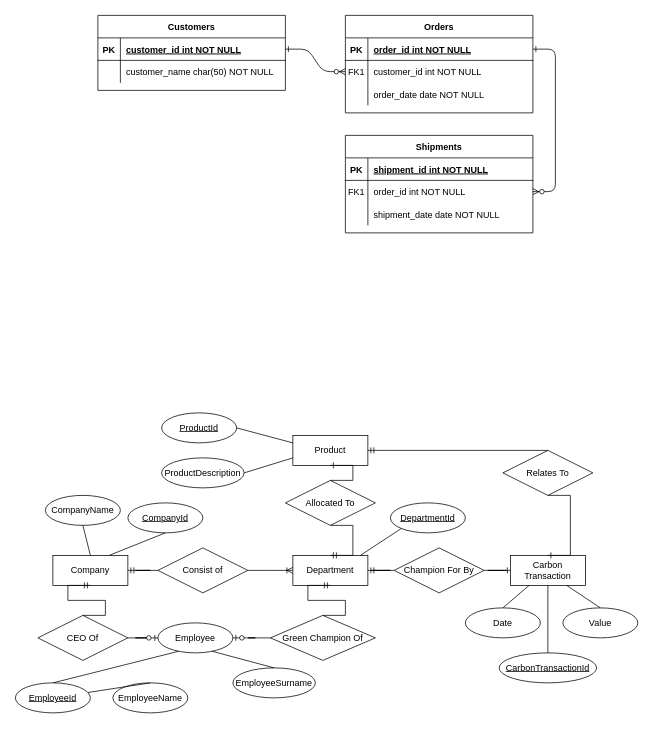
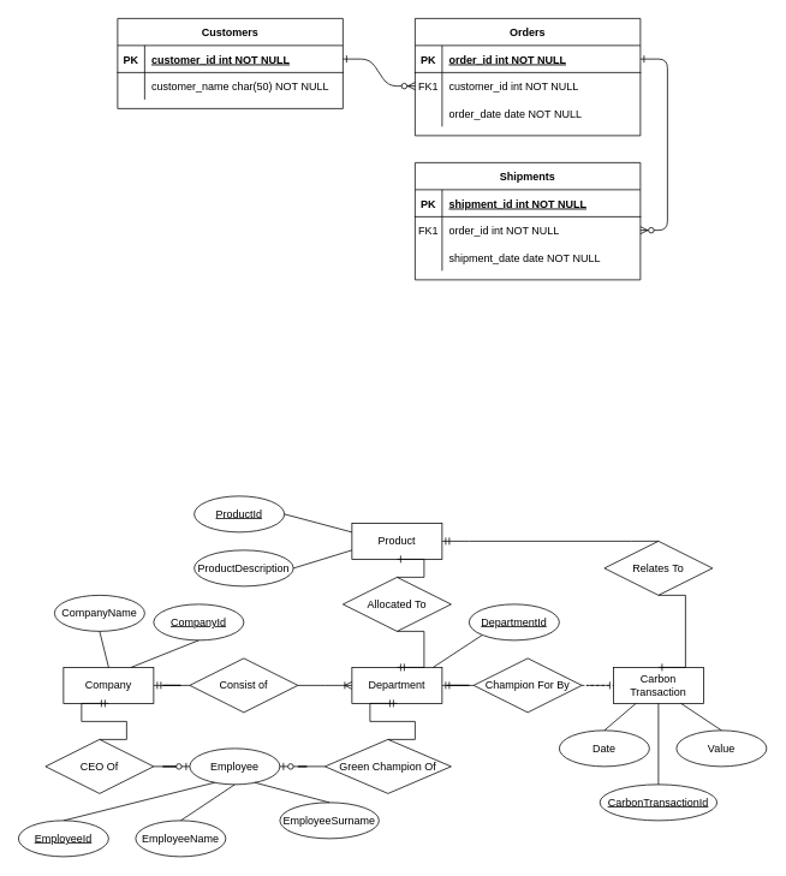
- <mxCell id="65" value="" style="edgeStyle=entityRelationEdgeStyle;fontSize=12;html=1;endArrow=ERone;endFill=1;rounded=0;entryX=0;entryY=0.5;entryDx=0;entryDy=0;exitX=1;exitY=0.5;exitDx=0;exitDy=0;" edge="1" parent="1" source="52" target="50"><mxGeometry width="100" height="100" relative="1" as="geometry"><mxPoint x="650" y="780" as="sourcePoint" /><mxPoint x="470" y="760" as="targetPoint" /></mxGeometry></mxCell>
+ <mxCell id="65" value="" style="edgeStyle=entityRelationEdgeStyle;fontSize=12;html=1;endArrow=ERone;endFill=1;rounded=0;entryX=0;entryY=0.5;entryDx=0;entryDy=0;exitX=1;exitY=0.5;exitDx=0;exitDy=0;dashed=1;" edge="1" parent="1" source="52" target="50"><mxGeometry width="100" height="100" relative="1" as="geometry"><mxPoint x="650" y="780" as="sourcePoint" /><mxPoint x="470" y="760" as="targetPoint" /></mxGeometry></mxCell>
- <mxCell id="60" value="" style="endArrow=none;html=1;rounded=0;exitX=0.5;exitY=0;exitDx=0;exitDy=0;" edge="1" parent="1" source="45" target="67"><mxGeometry width="50" height="50" relative="1" as="geometry"><mxPoint x="430" y="880" as="sourcePoint" /><mxPoint x="480" y="830" as="targetPoint" /></mxGeometry></mxCell>
+ <mxCell id="60" value="" style="endArrow=none;html=1;rounded=0;exitX=0.5;exitY=0;exitDx=0;exitDy=0;entryX=0.5;entryY=1;entryDx=0;entryDy=0;" edge="1" parent="1" source="45" target="37"><mxGeometry width="50" height="50" relative="1" as="geometry"><mxPoint x="430" y="880" as="sourcePoint" /><mxPoint x="480" y="830" as="targetPoint" /></mxGeometry></mxCell>
